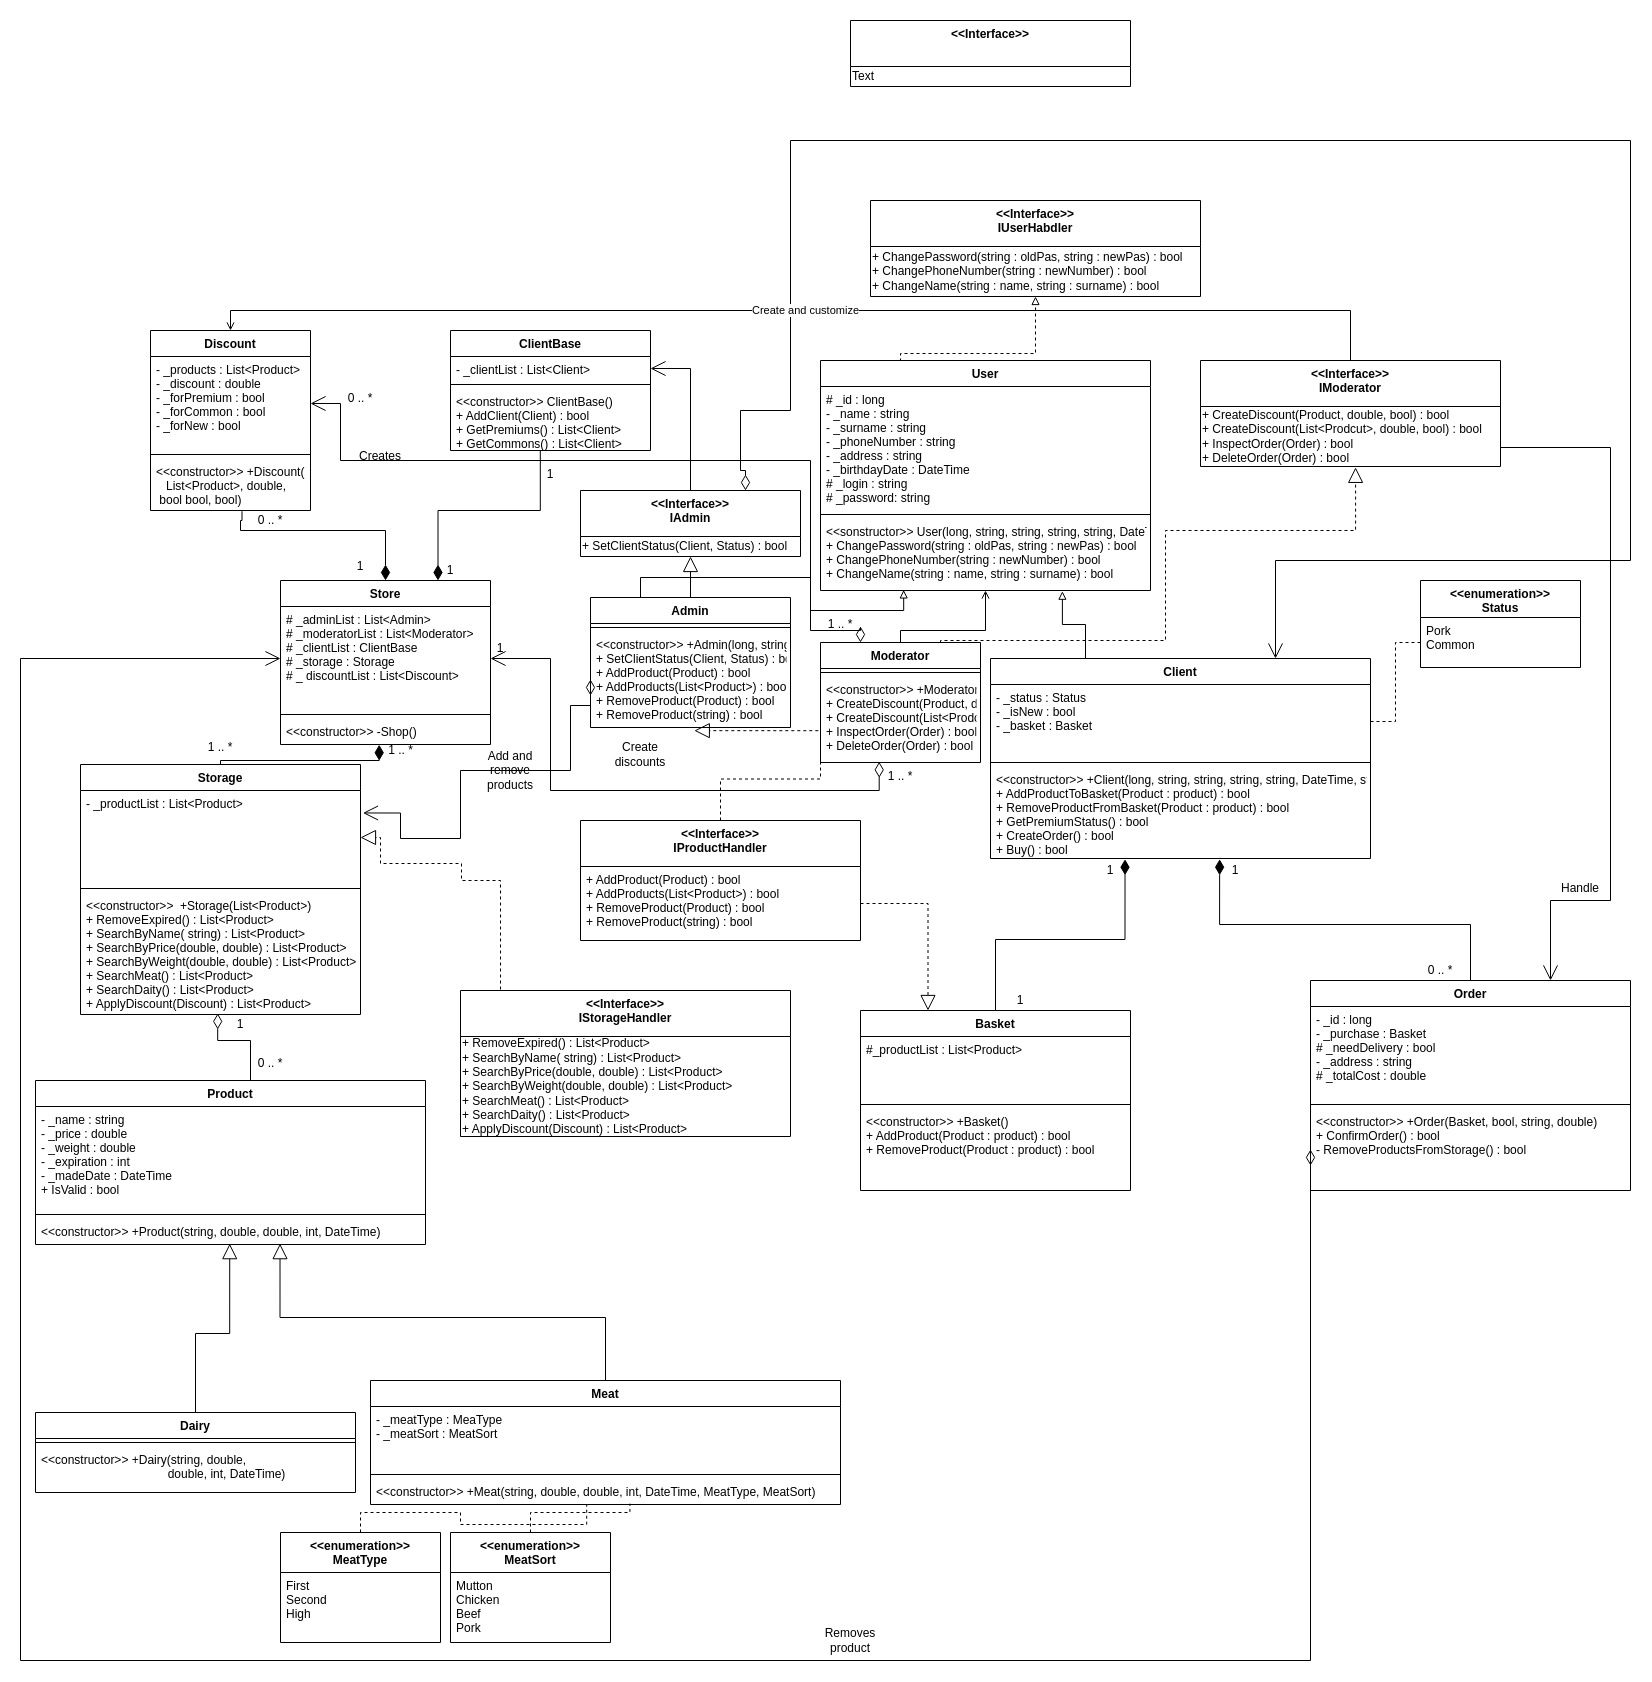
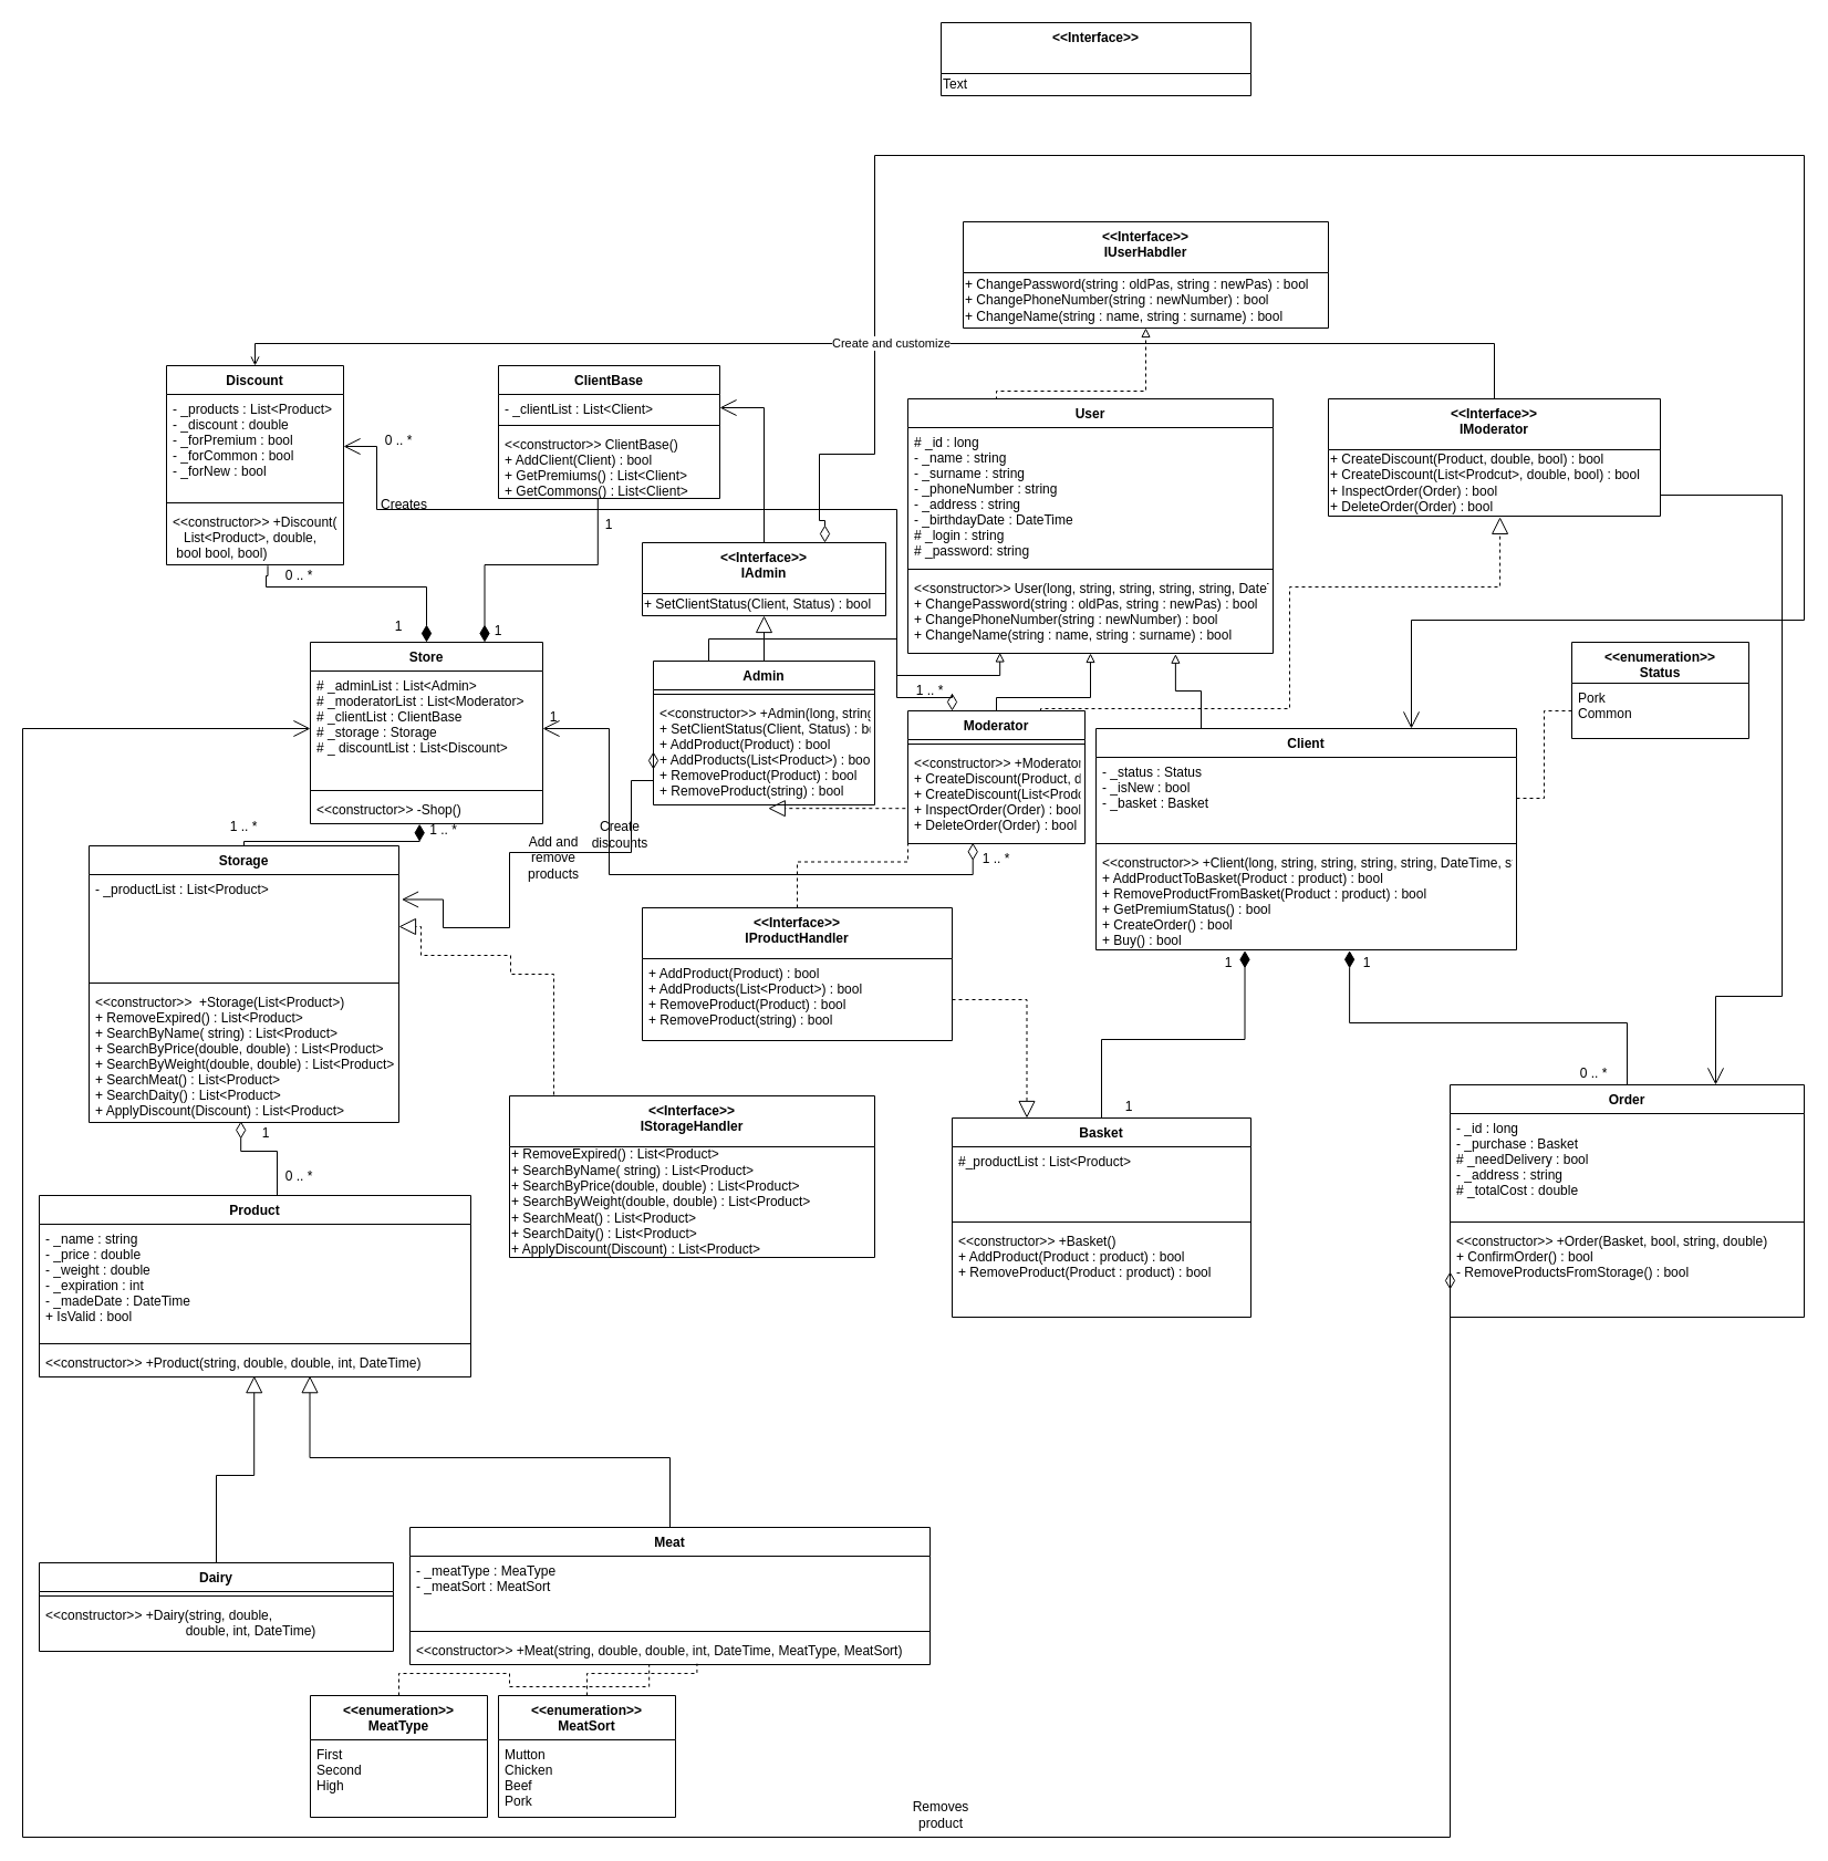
- <mxCell id="97" value="Creates" style="text;html=1;strokeColor=none;fillColor=none;align=center;verticalAlign=middle;whiteSpace=wrap;rounded=0;" vertex="1" parent="1"><mxGeometry x="360" y="446" width="40" height="20" as="geometry" /></mxCell>
+ <mxCell id="97" value="Creates" style="text;html=1;strokeColor=none;fillColor=none;align=center;verticalAlign=middle;whiteSpace=wrap;rounded=0;" vertex="1" parent="1"><mxGeometry x="345" y="446" width="40" height="20" as="geometry" /></mxCell>
- <mxCell id="16" style="edgeStyle=orthogonalEdgeStyle;rounded=0;orthogonalLoop=1;jettySize=auto;html=1;exitX=0.5;exitY=0;exitDx=0;exitDy=0;entryX=0.5;entryY=1;entryDx=0;entryDy=0;endArrow=open;endFill=0;" edge="1" parent="1" source="20" target="7"><mxGeometry relative="1" as="geometry"><Array as="points"><mxPoint x="900" y="630" /><mxPoint x="985" y="630" /></Array></mxGeometry></mxCell>
+ <mxCell id="16" style="edgeStyle=orthogonalEdgeStyle;rounded=0;orthogonalLoop=1;jettySize=auto;html=1;exitX=0.5;exitY=0;exitDx=0;exitDy=0;entryX=0.5;entryY=1;entryDx=0;entryDy=0;endArrow=block;endFill=0;" edge="1" parent="1" source="20" target="7"><mxGeometry relative="1" as="geometry"><Array as="points"><mxPoint x="900" y="630" /><mxPoint x="985" y="630" /></Array></mxGeometry></mxCell>
- <mxCell id="96" value="Create discounts" style="text;html=1;strokeColor=none;fillColor=none;align=center;verticalAlign=middle;whiteSpace=wrap;rounded=0;" vertex="1" parent="1"><mxGeometry x="620" y="744" width="40" height="20" as="geometry" /></mxCell>
+ <mxCell id="96" value="Create discounts" style="text;html=1;strokeColor=none;fillColor=none;align=center;verticalAlign=middle;whiteSpace=wrap;rounded=0;" vertex="1" parent="1"><mxGeometry x="540" y="744" width="40" height="20" as="geometry" /></mxCell>
- <mxCell id="100" value="Add and remove products" style="text;html=1;strokeColor=none;fillColor=none;align=center;verticalAlign=middle;whiteSpace=wrap;rounded=0;" vertex="1" parent="1"><mxGeometry x="490" y="760" width="40" height="20" as="geometry" /></mxCell>
+ <mxCell id="100" value="Add and remove products" style="text;html=1;strokeColor=none;fillColor=none;align=center;verticalAlign=middle;whiteSpace=wrap;rounded=0;" vertex="1" parent="1"><mxGeometry x="480" y="765" width="40" height="20" as="geometry" /></mxCell>
- <mxCell id="95" value="Handle" style="text;html=1;strokeColor=none;fillColor=none;align=center;verticalAlign=middle;whiteSpace=wrap;rounded=0;" vertex="1" parent="1"><mxGeometry x="1560" y="878" width="40" height="20" as="geometry" /></mxCell>
